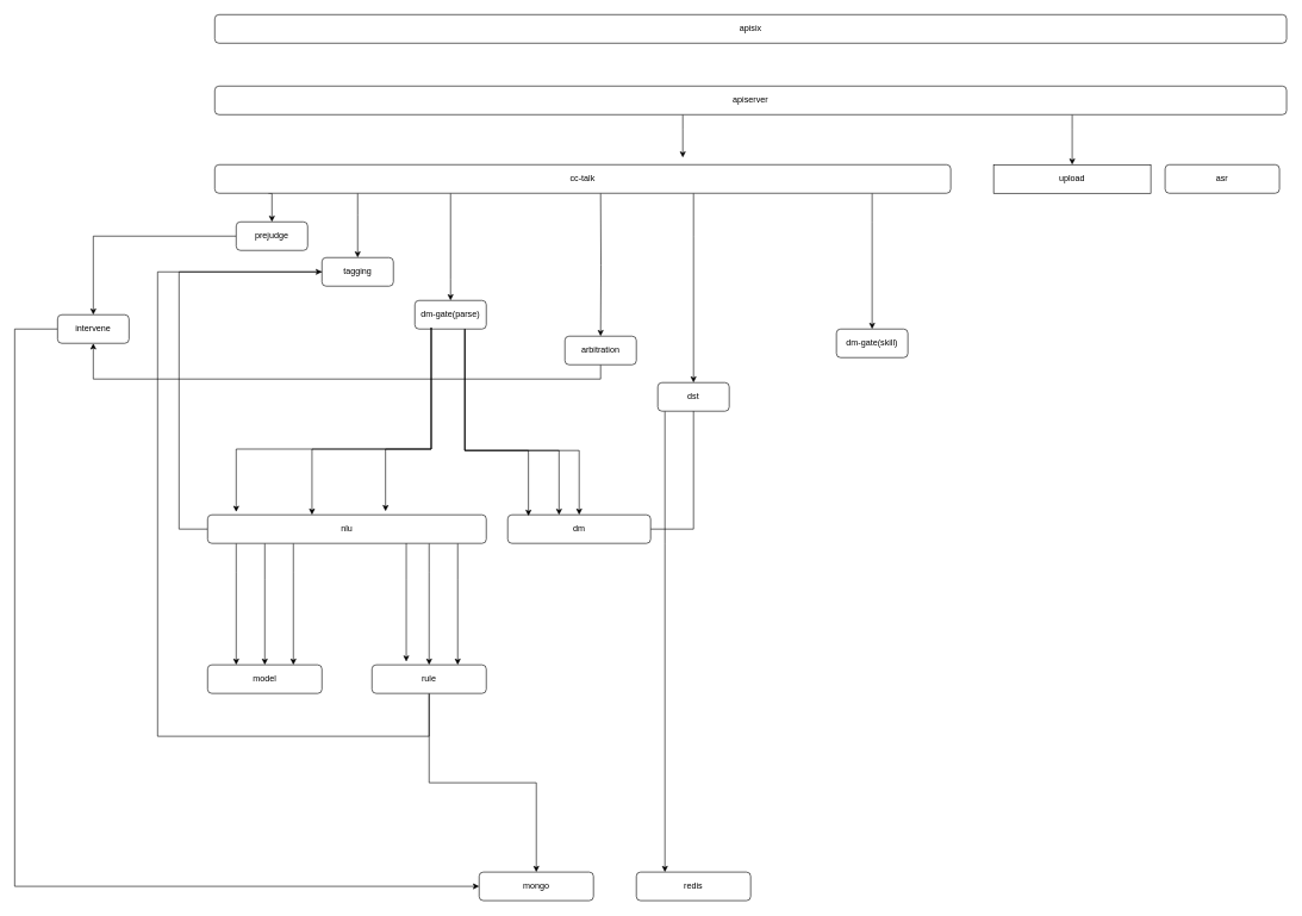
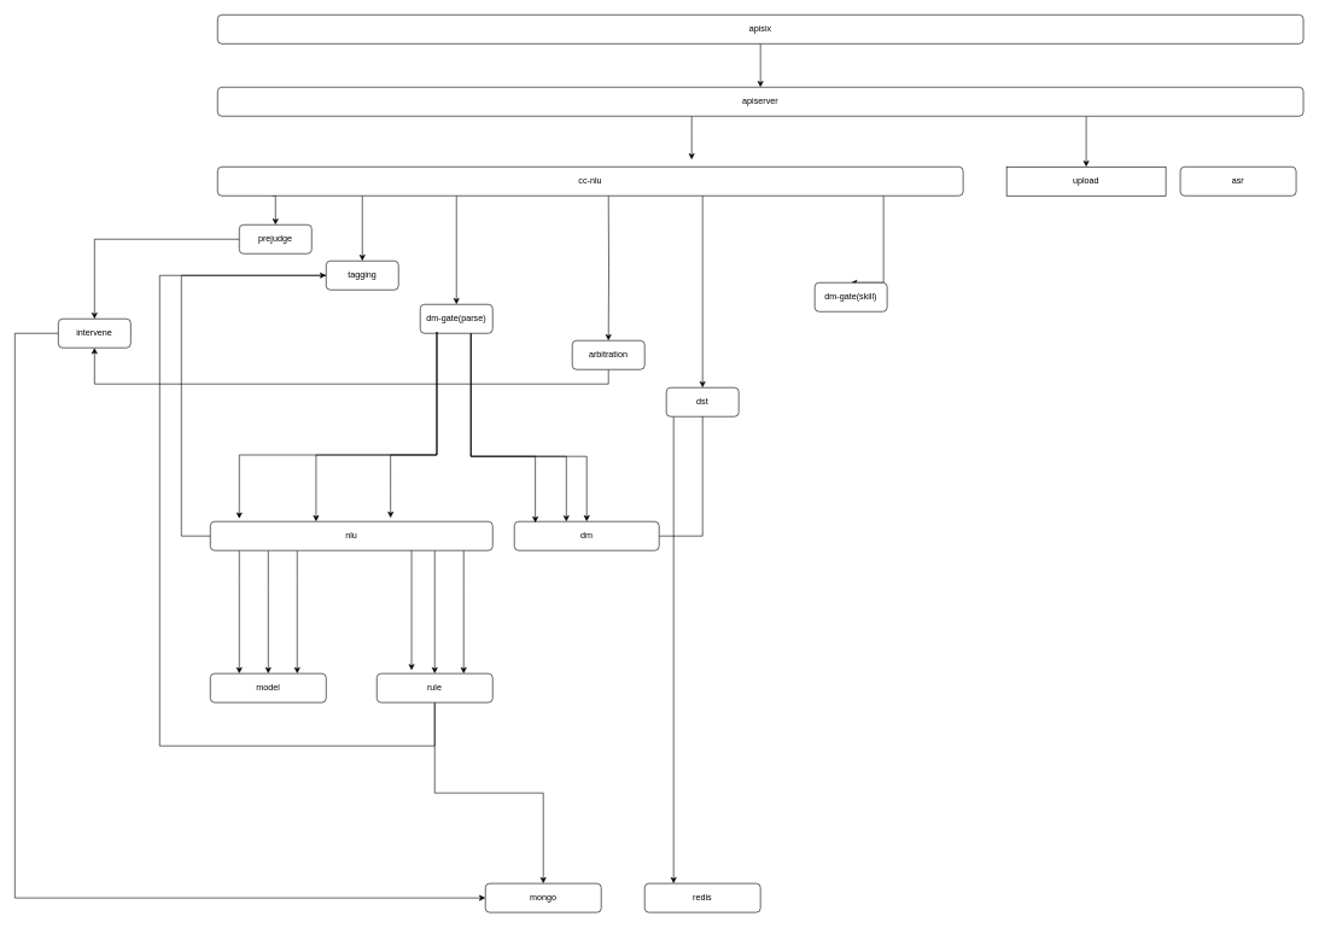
+ <mxCell id="5" style="edgeStyle=orthogonalEdgeStyle;rounded=0;orthogonalLoop=1;jettySize=auto;html=1;entryX=0.5;entryY=0;entryDx=0;entryDy=0;" edge="1" parent="1" source="6" target="4"><mxGeometry relative="1" as="geometry" /></mxCell>
- <mxCell id="13" value="cc-talk" style="rounded=1;whiteSpace=wrap;html=1;" vertex="1" parent="1"><mxGeometry x="300" y="230" width="1030" height="40" as="geometry" /></mxCell>
+ <mxCell id="13" value="cc-nlu" style="rounded=1;whiteSpace=wrap;html=1;" vertex="1" parent="1"><mxGeometry x="300" y="230" width="1030" height="40" as="geometry" /></mxCell>
- <mxCell id="35" value="dm-gate(skill)" style="rounded=1;whiteSpace=wrap;html=1;" vertex="1" parent="1"><mxGeometry x="1170" y="460" width="100" height="40" as="geometry" /></mxCell>
+ <mxCell id="35" value="dm-gate(skill)" style="rounded=1;whiteSpace=wrap;html=1;" vertex="1" parent="1"><mxGeometry x="1125" y="390" width="100" height="40" as="geometry" /></mxCell>
